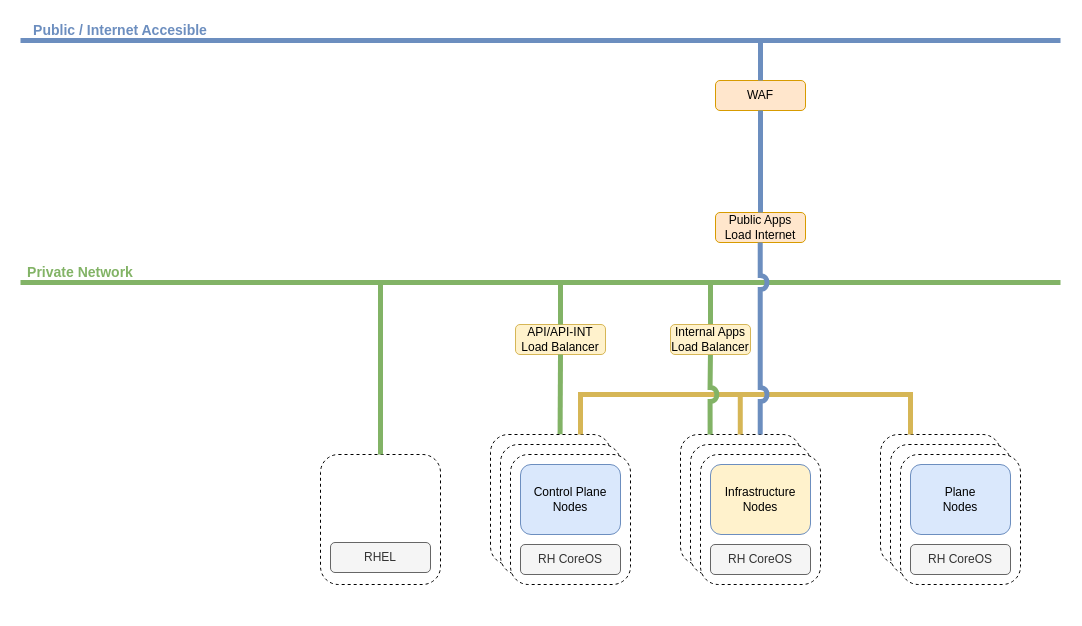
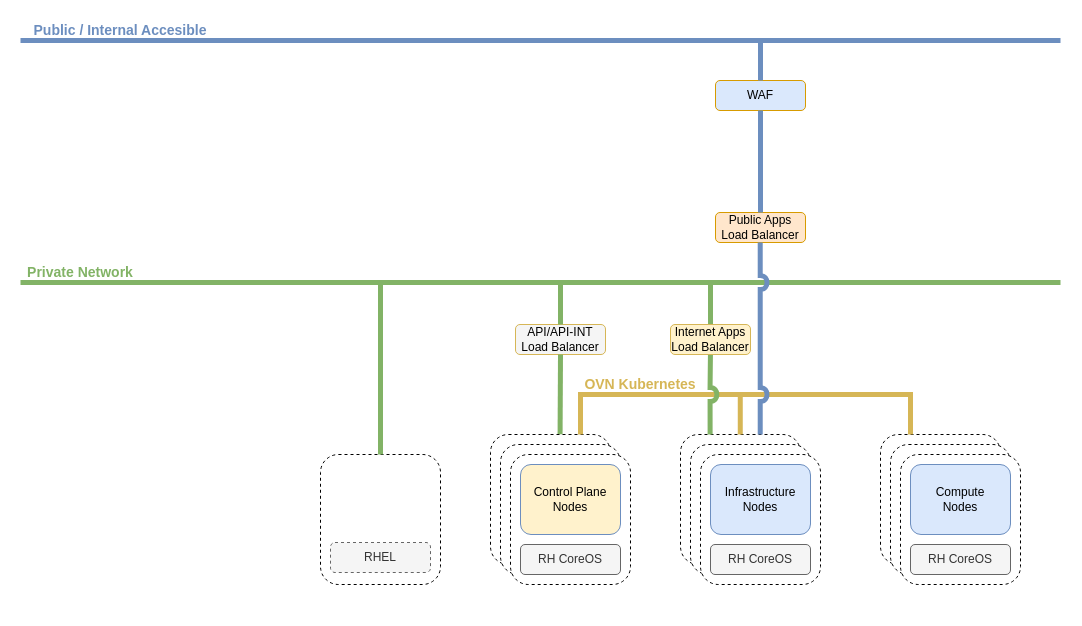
- <mxCell id="5" value="Public / Internet Accesible" style="text;html=1;align=center;verticalAlign=middle;whiteSpace=wrap;rounded=0;strokeWidth=1;fontSize=14;fontStyle=1;fontColor=#6C8EBF;" vertex="1" parent="1"><mxGeometry x="20" y="20" width="200" height="20" as="geometry" /></mxCell>
+ <mxCell id="5" value="Public / Internal Accesible" style="text;html=1;align=center;verticalAlign=middle;whiteSpace=wrap;rounded=0;strokeWidth=1;fontSize=14;fontStyle=1;fontColor=#6C8EBF;" vertex="1" parent="1"><mxGeometry x="20" y="20" width="200" height="20" as="geometry" /></mxCell>
- <mxCell id="36" value="WAF" style="rounded=1;whiteSpace=wrap;html=1;fillColor=#ffe6cc;strokeColor=#d79b00;" vertex="1" parent="1"><mxGeometry x="715" y="80" width="90" height="30" as="geometry" /></mxCell>
+ <mxCell id="36" value="WAF" style="rounded=1;whiteSpace=wrap;html=1;fillColor=#dae8fc;strokeColor=#d79b00;" vertex="1" parent="1"><mxGeometry x="715" y="80" width="90" height="30" as="geometry" /></mxCell>
- <mxCell id="32" value="Public Apps&lt;br&gt;Load Internet" style="rounded=1;whiteSpace=wrap;html=1;fillColor=#ffe6cc;strokeColor=#d79b00;" vertex="1" parent="1"><mxGeometry x="715" y="212" width="90" height="30" as="geometry" /></mxCell>
+ <mxCell id="32" value="Public Apps&lt;br&gt;Load Balancer" style="rounded=1;whiteSpace=wrap;html=1;fillColor=#ffe6cc;strokeColor=#d79b00;" vertex="1" parent="1"><mxGeometry x="715" y="212" width="90" height="30" as="geometry" /></mxCell>
- <mxCell id="12" value="API/API-INT&lt;br&gt;Load Balancer" style="rounded=1;whiteSpace=wrap;html=1;fillColor=#fff2cc;strokeColor=#d6b656;" vertex="1" parent="1"><mxGeometry x="515" y="324" width="90" height="30" as="geometry" /></mxCell>
+ <mxCell id="12" value="API/API-INT&lt;br&gt;Load Balancer" style="rounded=1;whiteSpace=wrap;html=1;fillColor=#f5f5f5;strokeColor=#d6b656;" vertex="1" parent="1"><mxGeometry x="515" y="324" width="90" height="30" as="geometry" /></mxCell>
- <mxCell id="39" value="Internal Apps&lt;br&gt;Load Balancer" style="rounded=1;whiteSpace=wrap;html=1;fillColor=#fff2cc;strokeColor=#d6b656;" vertex="1" parent="1"><mxGeometry x="670" y="324" width="80" height="30" as="geometry" /></mxCell>
+ <mxCell id="39" value="Internet Apps&lt;br&gt;Load Balancer" style="rounded=1;whiteSpace=wrap;html=1;fillColor=#fff2cc;strokeColor=#d6b656;" vertex="1" parent="1"><mxGeometry x="670" y="324" width="80" height="30" as="geometry" /></mxCell>
+ <mxCell id="31" value="OVN Kubernetes" style="text;html=1;align=center;verticalAlign=middle;whiteSpace=wrap;rounded=0;strokeWidth=1;fontSize=14;fontStyle=1;fontColor=#D6B656;" vertex="1" parent="1"><mxGeometry x="580" y="374" width="120" height="20" as="geometry" /></mxCell>
- <mxCell id="27" value="&lt;br&gt;&lt;div&gt;Plane&lt;br&gt;Nodes&lt;/div&gt;" style="rounded=1;whiteSpace=wrap;html=1;fillColor=#dae8fc;strokeColor=#6c8ebf;verticalAlign=top;" vertex="1" parent="1"><mxGeometry x="910" y="464" width="100" height="70" as="geometry" /></mxCell>
+ <mxCell id="27" value="&lt;br&gt;&lt;div&gt;Compute&lt;br&gt;Nodes&lt;/div&gt;" style="rounded=1;whiteSpace=wrap;html=1;fillColor=#dae8fc;strokeColor=#6c8ebf;verticalAlign=top;" vertex="1" parent="1"><mxGeometry x="910" y="464" width="100" height="70" as="geometry" /></mxCell>
- <mxCell id="22" value="&lt;br&gt;&lt;div&gt;Control Plane&lt;br&gt;Nodes&lt;/div&gt;" style="rounded=1;whiteSpace=wrap;html=1;fillColor=#dae8fc;strokeColor=#6c8ebf;verticalAlign=top;" vertex="1" parent="20"><mxGeometry x="10" y="10" width="100" height="70" as="geometry" /></mxCell>
+ <mxCell id="22" value="&lt;br&gt;&lt;div&gt;Control Plane&lt;br&gt;Nodes&lt;/div&gt;" style="rounded=1;whiteSpace=wrap;html=1;fillColor=#fff2cc;strokeColor=#6c8ebf;verticalAlign=top;" vertex="1" parent="20"><mxGeometry x="10" y="10" width="100" height="70" as="geometry" /></mxCell>
- <mxCell id="16" value="&lt;br&gt;&lt;div&gt;Infrastructure&lt;br&gt;Nodes&lt;/div&gt;" style="rounded=1;whiteSpace=wrap;html=1;fillColor=#fff2cc;strokeColor=#6c8ebf;verticalAlign=top;" vertex="1" parent="1"><mxGeometry x="710" y="464" width="100" height="70" as="geometry" /></mxCell>
+ <mxCell id="16" value="&lt;br&gt;&lt;div&gt;Infrastructure&lt;br&gt;Nodes&lt;/div&gt;" style="rounded=1;whiteSpace=wrap;html=1;fillColor=#dae8fc;strokeColor=#6c8ebf;verticalAlign=top;" vertex="1" parent="1"><mxGeometry x="710" y="464" width="100" height="70" as="geometry" /></mxCell>
- <mxCell id="10" value="RHEL" style="rounded=1;whiteSpace=wrap;html=1;fillColor=#f5f5f5;strokeColor=#666666;fontColor=#333333;" vertex="1" parent="8"><mxGeometry x="10" y="88" width="100" height="30" as="geometry" /></mxCell>
+ <mxCell id="10" value="RHEL" style="rounded=1;whiteSpace=wrap;html=1;fillColor=#f5f5f5;strokeColor=#666666;fontColor=#333333;dashed=1;" vertex="1" parent="8"><mxGeometry x="10" y="88" width="100" height="30" as="geometry" /></mxCell>
